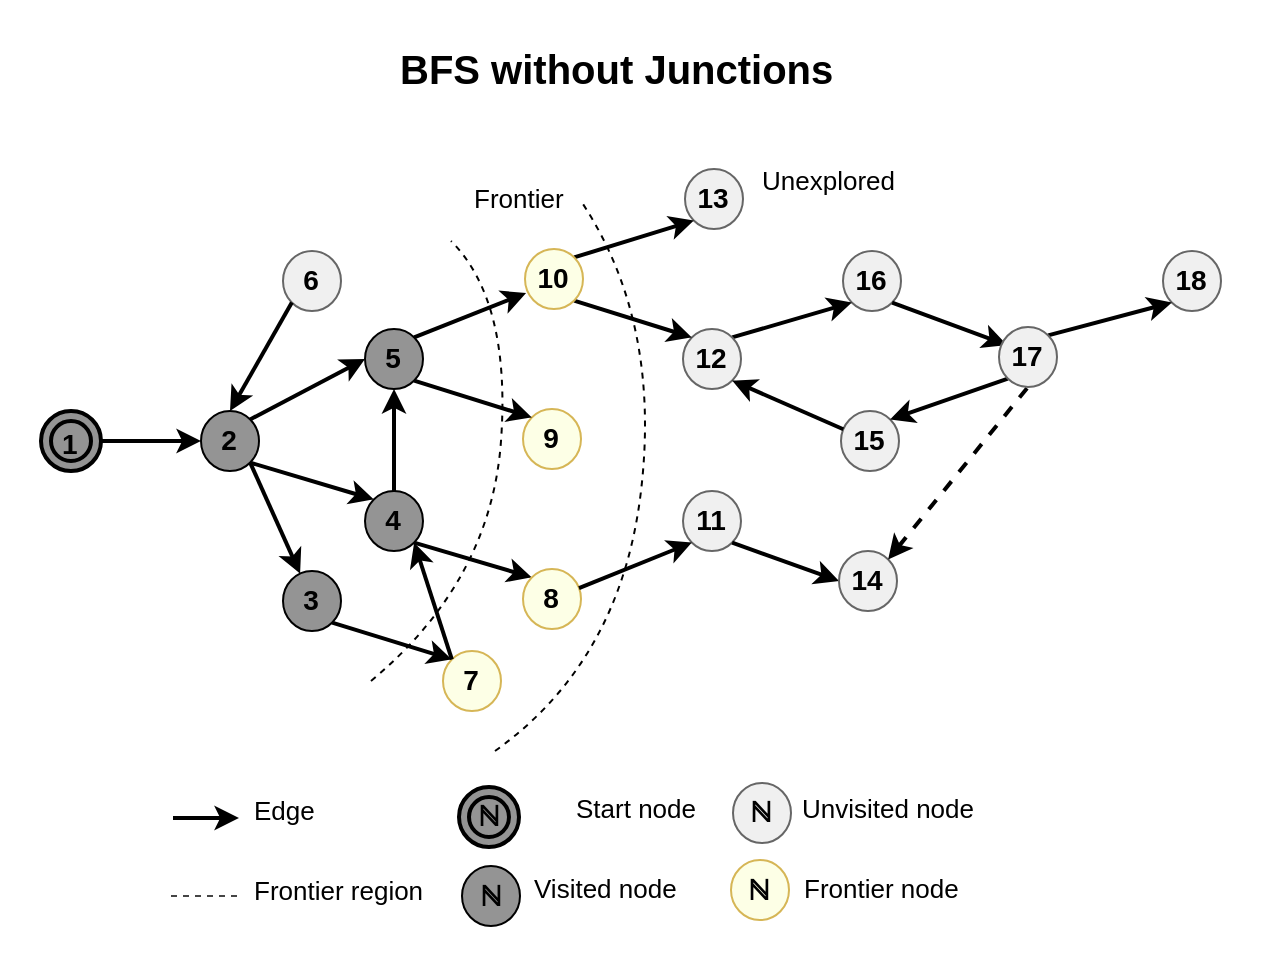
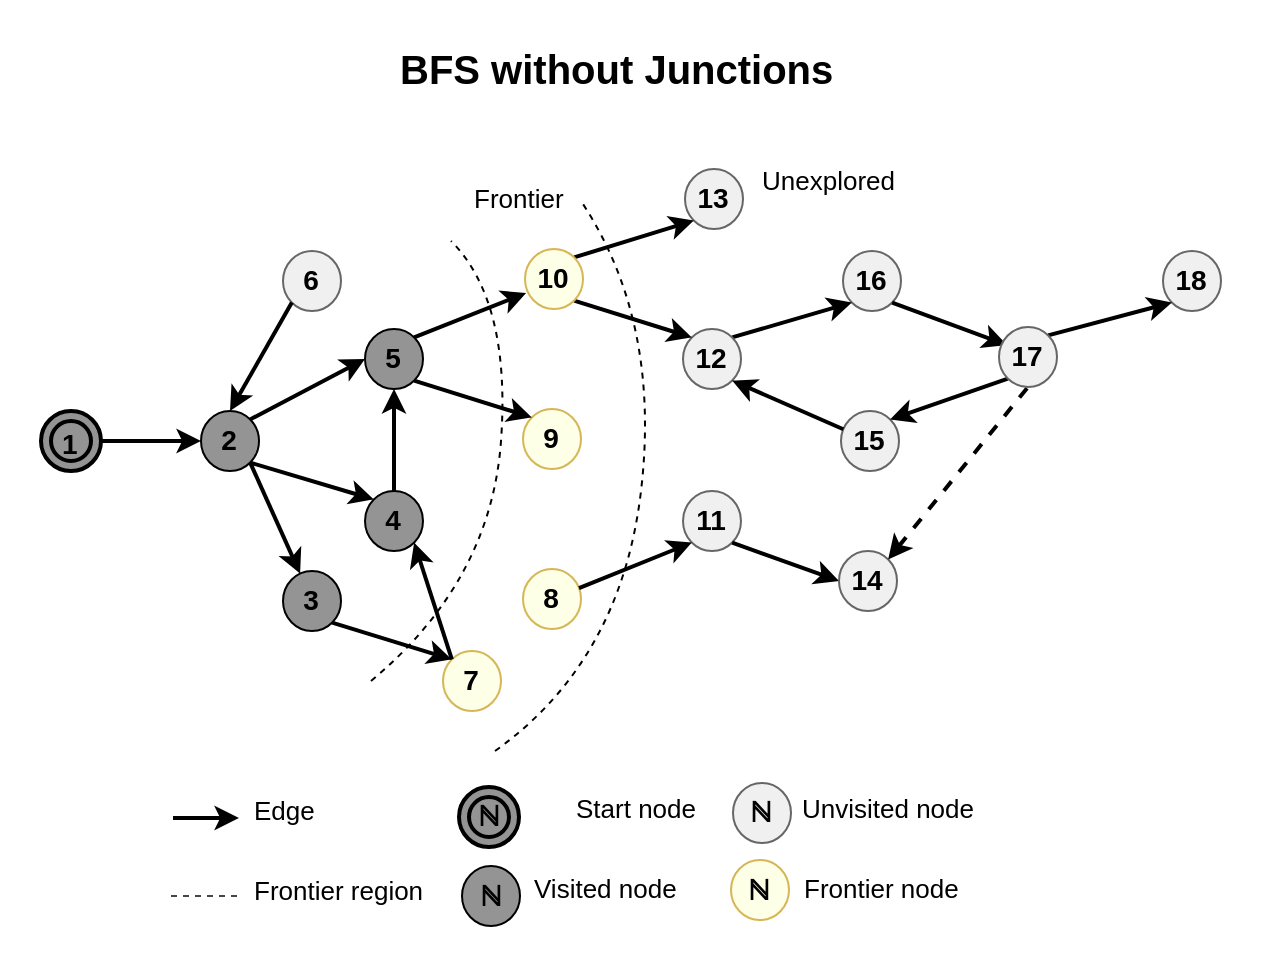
- <mxCell id="7" value="" style="endArrow=none;html=1;strokeWidth=2;endFill=0;startArrow=classic;startFill=1;entryX=1;entryY=1;entryDx=0;entryDy=0;exitX=0;exitY=0;exitDx=0;exitDy=0;" parent="1" source="21" target="23" edge="1"><mxGeometry width="50" height="50" relative="1" as="geometry"><mxPoint x="396" y="329" as="sourcePoint" /><mxPoint x="396" y="224" as="targetPoint" /></mxGeometry></mxCell>
